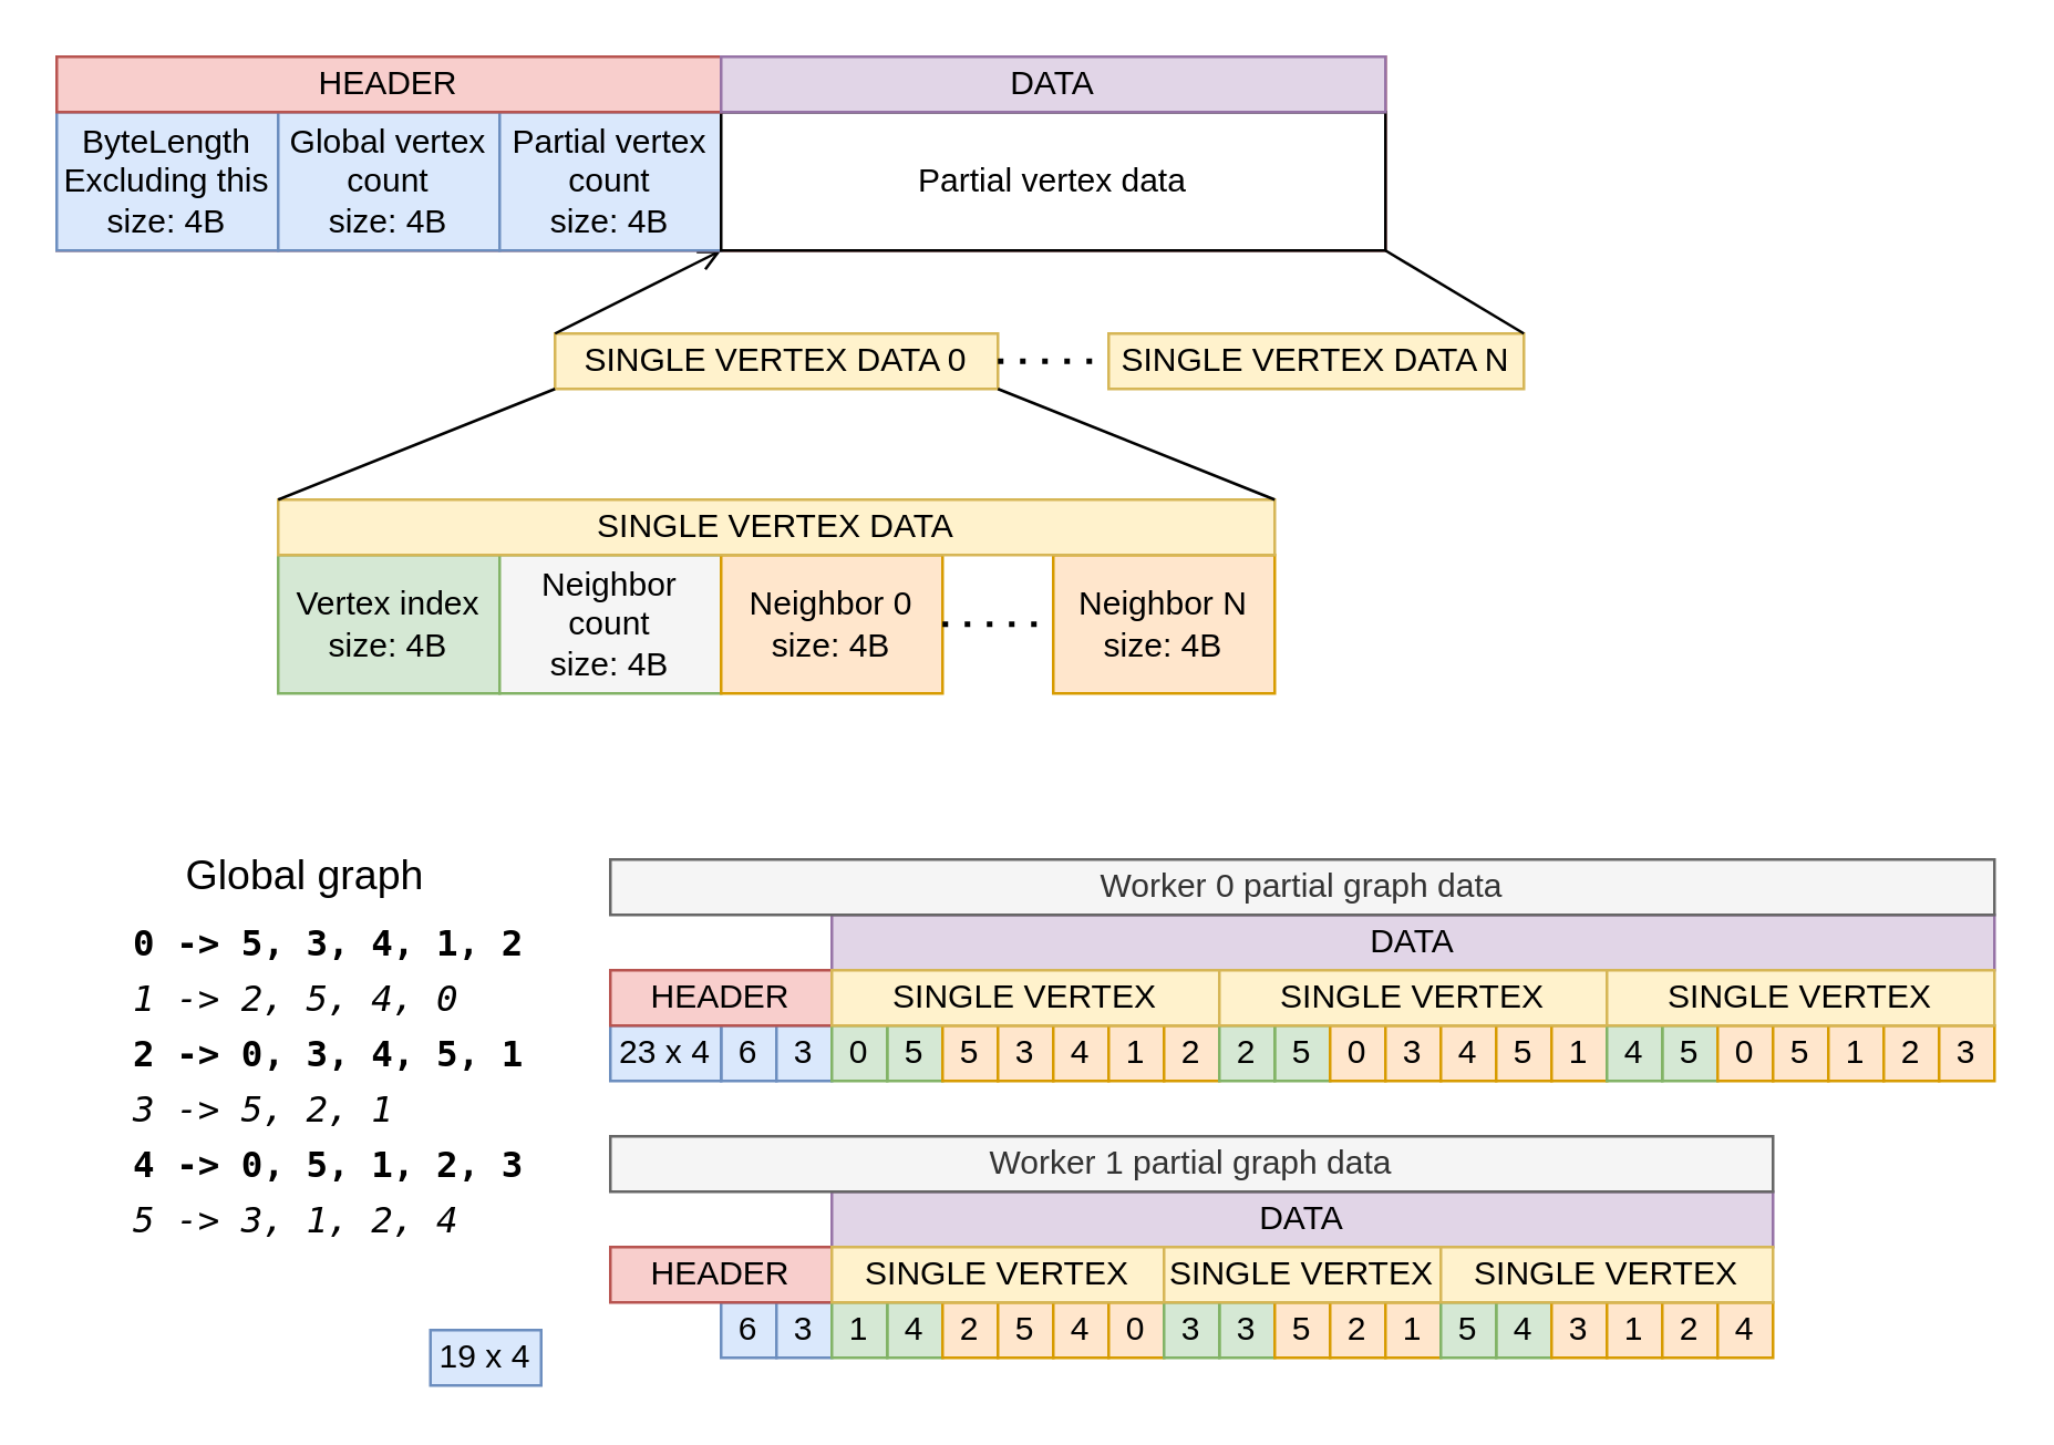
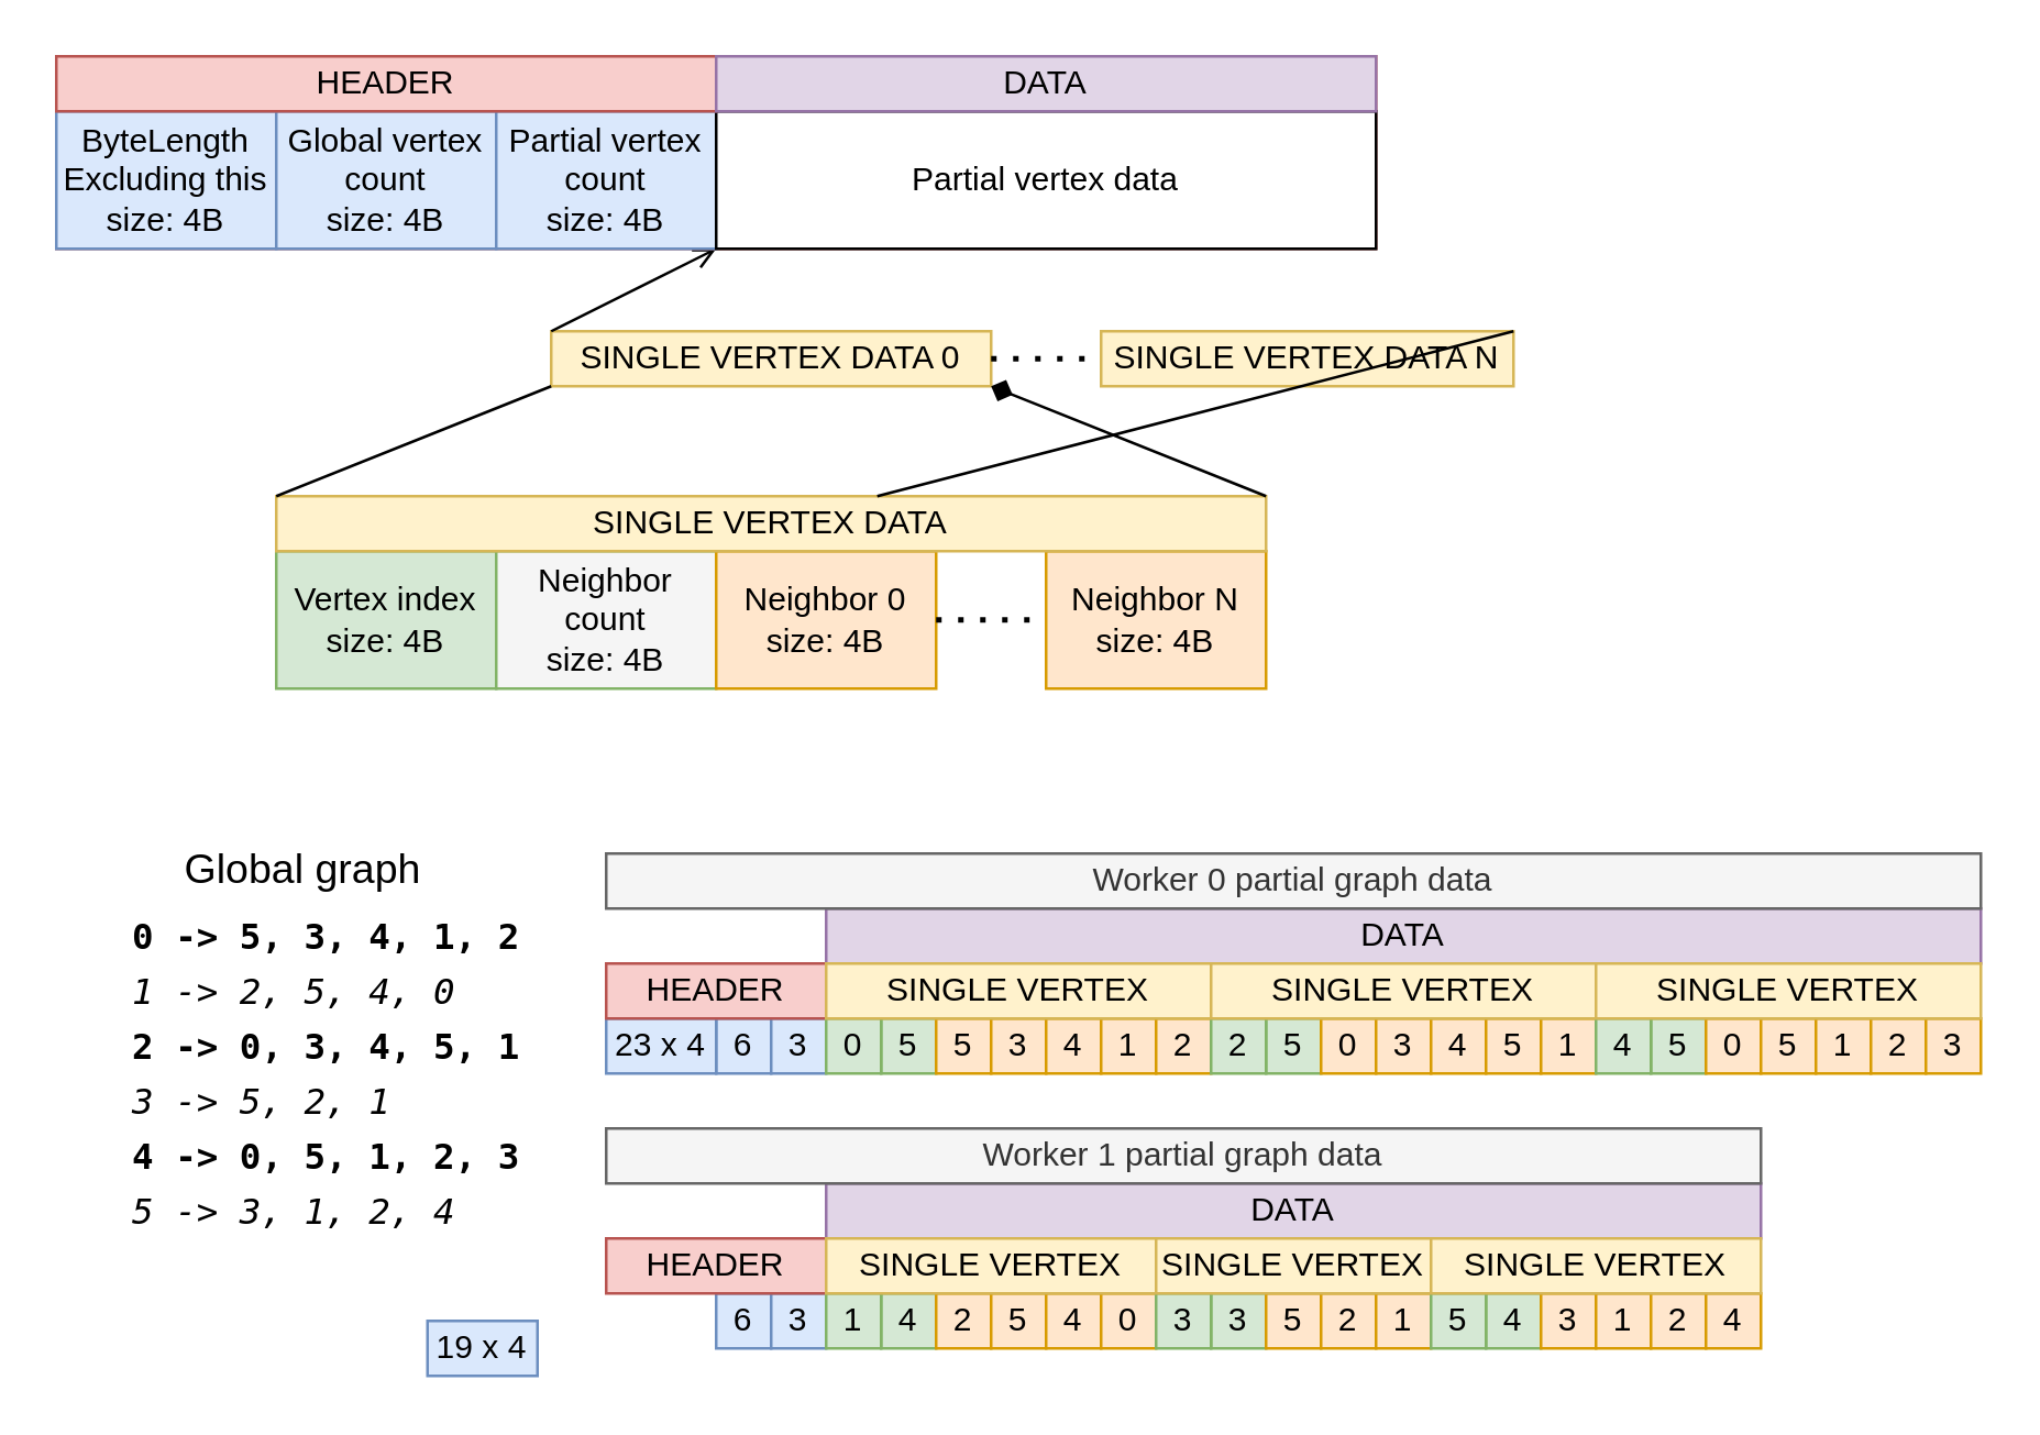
- <mxCell id="84" value="" style="endArrow=none;html=1;rounded=0;entryX=1;entryY=1;entryDx=0;entryDy=0;exitX=1;exitY=0;exitDx=0;exitDy=0;" edge="1" parent="66" source="74" target="81"><mxGeometry width="50" height="50" relative="1" as="geometry"><mxPoint x="560" y="190" as="sourcePoint" /><mxPoint x="610" y="140" as="targetPoint" /></mxGeometry></mxCell>
+ <mxCell id="84" value="" style="endArrow=none;html=1;rounded=0;exitX=1;exitY=0;exitDx=0;exitDy=0;" edge="1" parent="66" source="74" target="72"><mxGeometry width="50" height="50" relative="1" as="geometry"><mxPoint x="560" y="190" as="sourcePoint" /><mxPoint x="610" y="140" as="targetPoint" /></mxGeometry></mxCell>
- <mxCell id="86" value="" style="endArrow=none;html=1;rounded=0;entryX=1;entryY=1;entryDx=0;entryDy=0;exitX=1;exitY=0;exitDx=0;exitDy=0;" edge="1" parent="66" source="72" target="73"><mxGeometry width="50" height="50" relative="1" as="geometry"><mxPoint x="330" y="350" as="sourcePoint" /><mxPoint x="380" y="300" as="targetPoint" /></mxGeometry></mxCell>
+ <mxCell id="86" value="" style="endArrow=diamond;html=1;rounded=0;entryX=1;entryY=1;entryDx=0;entryDy=0;exitX=1;exitY=0;exitDx=0;exitDy=0;" edge="1" parent="66" source="72" target="73"><mxGeometry width="50" height="50" relative="1" as="geometry"><mxPoint x="330" y="350" as="sourcePoint" /><mxPoint x="380" y="300" as="targetPoint" /></mxGeometry></mxCell>
